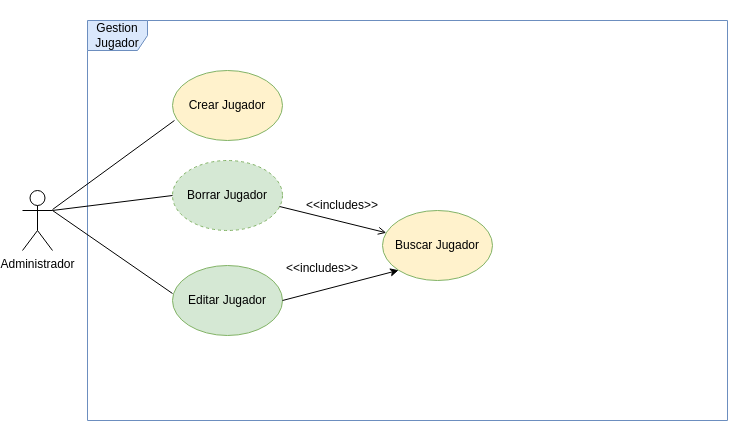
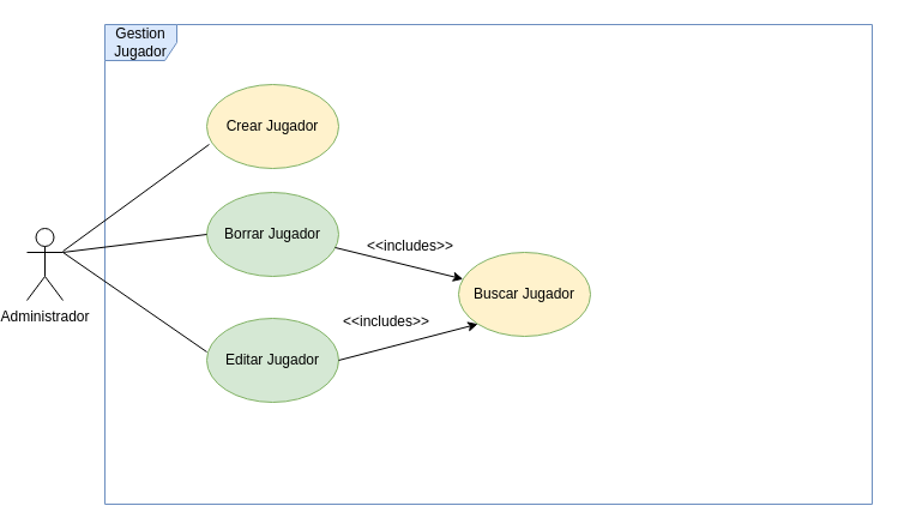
- <mxCell id="5" value="Borrar Jugador" style="ellipse;whiteSpace=wrap;html=1;fillColor=#d5e8d4;strokeColor=#82b366;dashed=1;" vertex="1" parent="1"><mxGeometry x="170" y="160" width="110" height="70" as="geometry" /></mxCell>
+ <mxCell id="5" value="Borrar Jugador" style="ellipse;whiteSpace=wrap;html=1;fillColor=#d5e8d4;strokeColor=#82b366;" vertex="1" parent="1"><mxGeometry x="170" y="160" width="110" height="70" as="geometry" /></mxCell>
- <mxCell id="11" value="" style="endArrow=open;html=1;rounded=0;exitX=0.973;exitY=0.657;exitDx=0;exitDy=0;exitPerimeter=0;" edge="1" parent="1" source="5" target="10"><mxGeometry width="50" height="50" relative="1" as="geometry"><mxPoint x="260" y="200" as="sourcePoint" /><mxPoint x="310" y="150" as="targetPoint" /></mxGeometry></mxCell>
+ <mxCell id="11" value="" style="endArrow=classic;html=1;rounded=0;exitX=0.973;exitY=0.657;exitDx=0;exitDy=0;exitPerimeter=0;" edge="1" parent="1" source="5" target="10"><mxGeometry width="50" height="50" relative="1" as="geometry"><mxPoint x="260" y="200" as="sourcePoint" /><mxPoint x="310" y="150" as="targetPoint" /></mxGeometry></mxCell>
